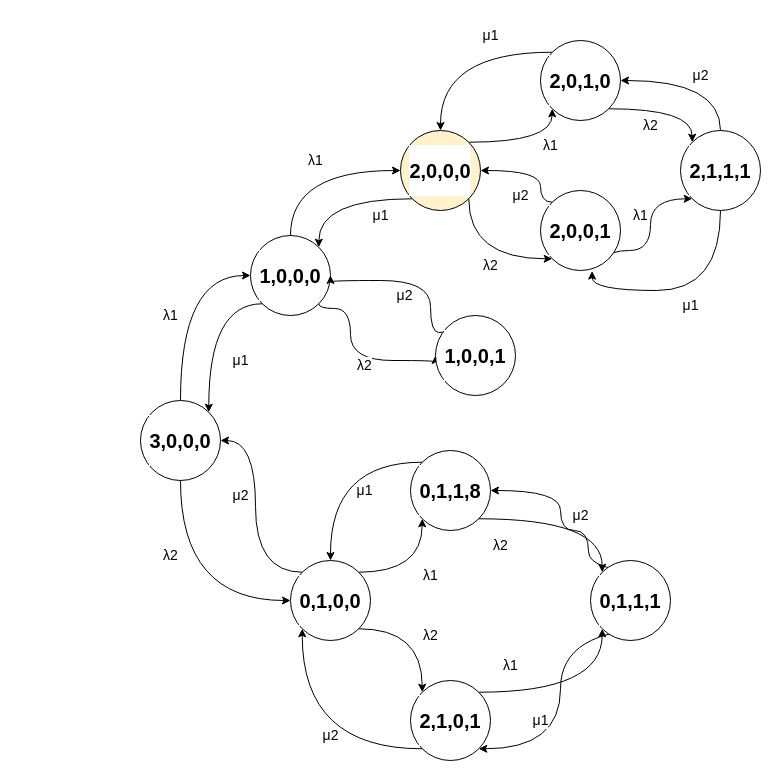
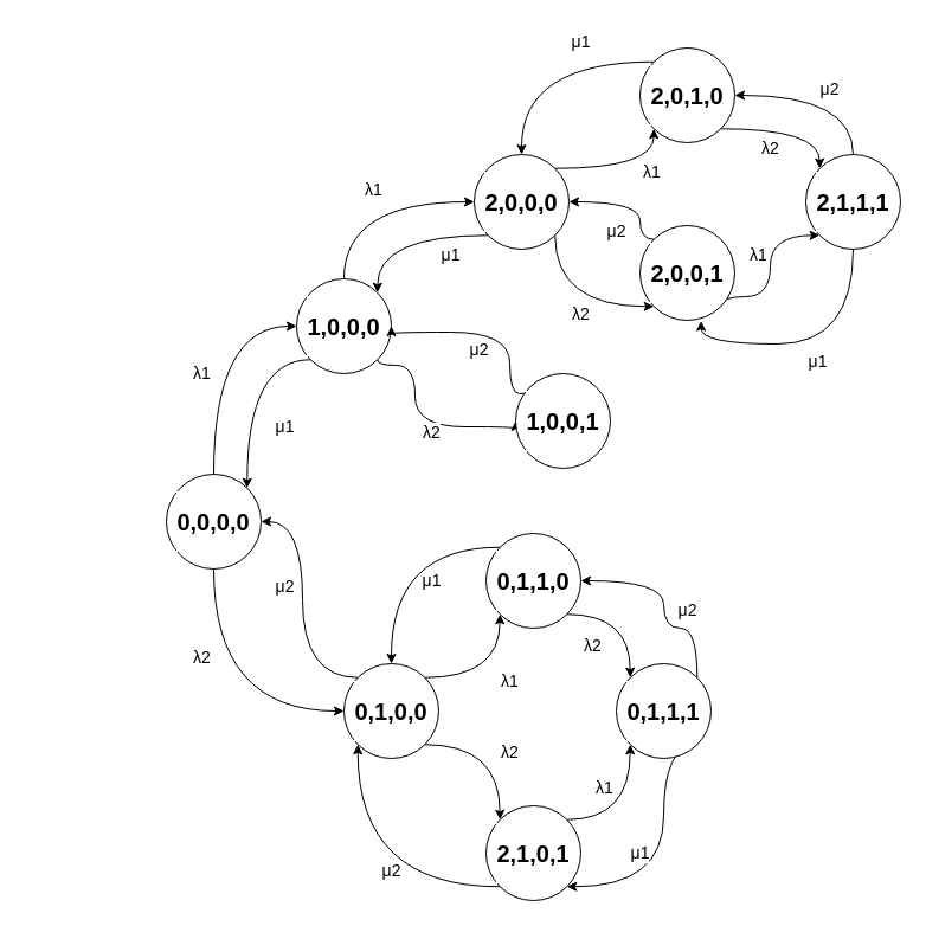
- <mxCell id="27" value="&lt;h2&gt;&lt;font style=&quot;font-size: 20px;&quot;&gt;2,0,0,0&lt;/font&gt;&lt;/h2&gt;" style="ellipse;whiteSpace=wrap;html=1;aspect=fixed;fontFamily=Helvetica;fontSize=11;fontColor=default;labelBackgroundColor=default;fillColor=#fff2cc;" vertex="1" parent="1"><mxGeometry x="400" y="130" width="80" height="80" as="geometry" /></mxCell>
+ <mxCell id="27" value="&lt;h2&gt;&lt;font style=&quot;font-size: 20px;&quot;&gt;2,0,0,0&lt;/font&gt;&lt;/h2&gt;" style="ellipse;whiteSpace=wrap;html=1;aspect=fixed;fontFamily=Helvetica;fontSize=11;fontColor=default;labelBackgroundColor=default;" vertex="1" parent="1"><mxGeometry x="400" y="130" width="80" height="80" as="geometry" /></mxCell>
- <mxCell id="4" value="&lt;h2&gt;&lt;font style=&quot;font-size: 20px;&quot;&gt;3,0,0,0&lt;/font&gt;&lt;/h2&gt;" style="ellipse;whiteSpace=wrap;html=1;aspect=fixed;fontFamily=Helvetica;fontSize=11;fontColor=default;labelBackgroundColor=default;" vertex="1" parent="1"><mxGeometry x="140" y="400" width="80" height="80" as="geometry" /></mxCell>
+ <mxCell id="4" value="&lt;h2&gt;&lt;font style=&quot;font-size: 20px;&quot;&gt;0,0,0,0&lt;/font&gt;&lt;/h2&gt;" style="ellipse;whiteSpace=wrap;html=1;aspect=fixed;fontFamily=Helvetica;fontSize=11;fontColor=default;labelBackgroundColor=default;" vertex="1" parent="1"><mxGeometry x="140" y="400" width="80" height="80" as="geometry" /></mxCell>
- <mxCell id="15" value="&lt;h2&gt;&lt;font style=&quot;font-size: 20px;&quot;&gt;0,1,1,8&lt;/font&gt;&lt;/h2&gt;" style="ellipse;whiteSpace=wrap;html=1;aspect=fixed;fontFamily=Helvetica;fontSize=11;fontColor=default;labelBackgroundColor=default;" vertex="1" parent="1"><mxGeometry x="410" y="450" width="80" height="80" as="geometry" /></mxCell>
+ <mxCell id="15" value="&lt;h2&gt;&lt;font style=&quot;font-size: 20px;&quot;&gt;0,1,1,0&lt;/font&gt;&lt;/h2&gt;" style="ellipse;whiteSpace=wrap;html=1;aspect=fixed;fontFamily=Helvetica;fontSize=11;fontColor=default;labelBackgroundColor=default;" vertex="1" parent="1"><mxGeometry x="410" y="450" width="80" height="80" as="geometry" /></mxCell>
- <mxCell id="21" value="&lt;h2&gt;&lt;font style=&quot;font-size: 20px;&quot;&gt;0,1,1,1&lt;/font&gt;&lt;/h2&gt;" style="ellipse;whiteSpace=wrap;html=1;aspect=fixed;fontFamily=Helvetica;fontSize=11;fontColor=default;labelBackgroundColor=default;" vertex="1" parent="1"><mxGeometry x="590" y="560" width="80" height="80" as="geometry" /></mxCell>
+ <mxCell id="21" value="&lt;h2&gt;&lt;font style=&quot;font-size: 20px;&quot;&gt;0,1,1,1&lt;/font&gt;&lt;/h2&gt;" style="ellipse;whiteSpace=wrap;html=1;aspect=fixed;fontFamily=Helvetica;fontSize=11;fontColor=default;labelBackgroundColor=default;" vertex="1" parent="1"><mxGeometry x="520" y="560" width="80" height="80" as="geometry" /></mxCell>
